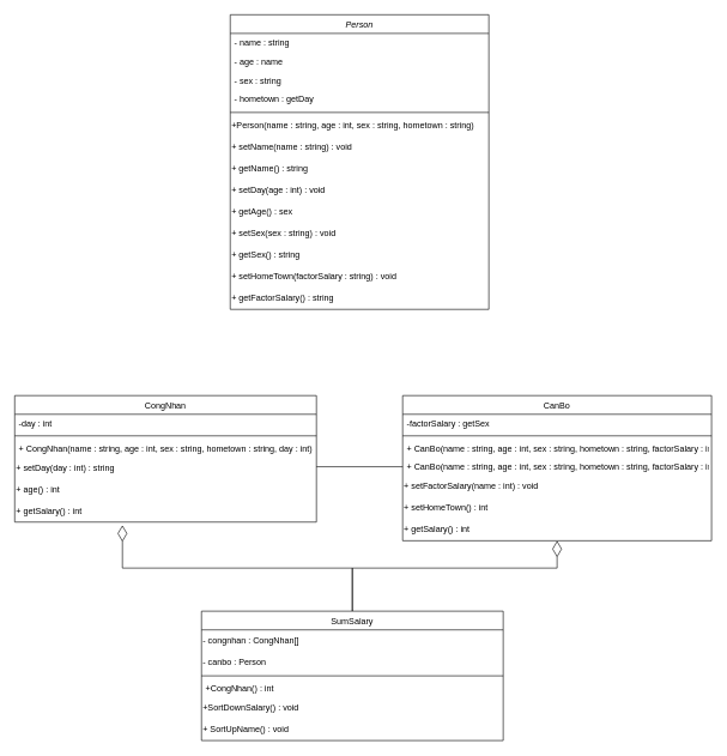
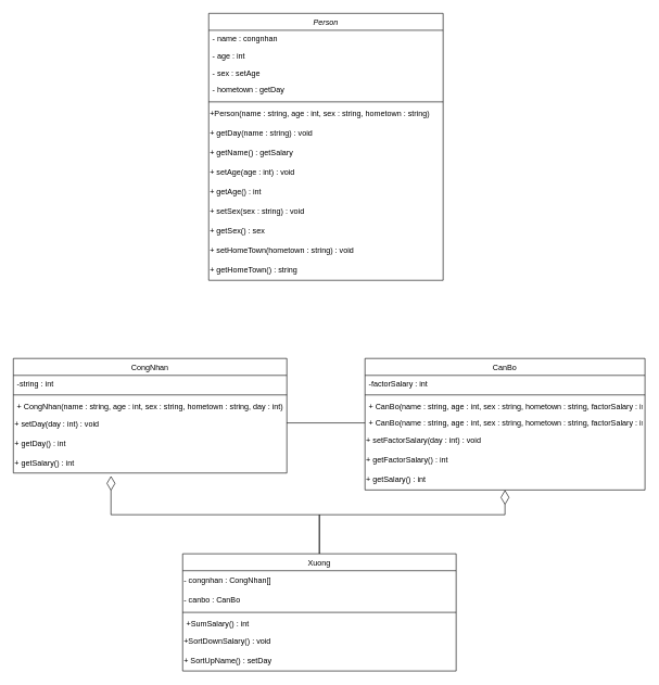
- <mxCell id="3" value="- name : string" style="text;align=left;verticalAlign=top;spacingLeft=4;spacingRight=4;overflow=hidden;rotatable=0;points=[[0,0.5],[1,0.5]];portConstraint=eastwest;" parent="2" vertex="1"><mxGeometry y="26" width="360" height="26" as="geometry" /></mxCell>
+ <mxCell id="3" value="- name : congnhan" style="text;align=left;verticalAlign=top;spacingLeft=4;spacingRight=4;overflow=hidden;rotatable=0;points=[[0,0.5],[1,0.5]];portConstraint=eastwest;" parent="2" vertex="1"><mxGeometry y="26" width="360" height="26" as="geometry" /></mxCell>
- <mxCell id="4" value="- age : name" style="text;align=left;verticalAlign=top;spacingLeft=4;spacingRight=4;overflow=hidden;rotatable=0;points=[[0,0.5],[1,0.5]];portConstraint=eastwest;rounded=0;shadow=0;html=0;" parent="2" vertex="1"><mxGeometry y="52" width="360" height="26" as="geometry" /></mxCell>
+ <mxCell id="4" value="- age : int" style="text;align=left;verticalAlign=top;spacingLeft=4;spacingRight=4;overflow=hidden;rotatable=0;points=[[0,0.5],[1,0.5]];portConstraint=eastwest;rounded=0;shadow=0;html=0;" parent="2" vertex="1"><mxGeometry y="52" width="360" height="26" as="geometry" /></mxCell>
- <mxCell id="5" value="- sex : string" style="text;align=left;verticalAlign=top;spacingLeft=4;spacingRight=4;overflow=hidden;rotatable=0;points=[[0,0.5],[1,0.5]];portConstraint=eastwest;rounded=0;shadow=0;html=0;" parent="2" vertex="1"><mxGeometry y="78" width="360" height="26" as="geometry" /></mxCell>
+ <mxCell id="5" value="- sex : setAge" style="text;align=left;verticalAlign=top;spacingLeft=4;spacingRight=4;overflow=hidden;rotatable=0;points=[[0,0.5],[1,0.5]];portConstraint=eastwest;rounded=0;shadow=0;html=0;" parent="2" vertex="1"><mxGeometry y="78" width="360" height="26" as="geometry" /></mxCell>
- <mxCell id="9" value="+ setName(name : string) : void" style="text;html=1;align=left;verticalAlign=middle;resizable=0;points=[];autosize=1;strokeColor=none;fillColor=none;" parent="2" vertex="1"><mxGeometry y="170" width="360" height="30" as="geometry" /></mxCell>
+ <mxCell id="9" value="+ getDay(name : string) : void" style="text;html=1;align=left;verticalAlign=middle;resizable=0;points=[];autosize=1;strokeColor=none;fillColor=none;" parent="2" vertex="1"><mxGeometry y="170" width="360" height="30" as="geometry" /></mxCell>
- <mxCell id="10" value="+ getName() : string" style="text;html=1;align=left;verticalAlign=middle;resizable=0;points=[];autosize=1;strokeColor=none;fillColor=none;" parent="2" vertex="1"><mxGeometry y="200" width="360" height="30" as="geometry" /></mxCell>
+ <mxCell id="10" value="+ getName() : getSalary" style="text;html=1;align=left;verticalAlign=middle;resizable=0;points=[];autosize=1;strokeColor=none;fillColor=none;" parent="2" vertex="1"><mxGeometry y="200" width="360" height="30" as="geometry" /></mxCell>
- <mxCell id="11" value="+ setDay(age : int) : void" style="text;html=1;align=left;verticalAlign=middle;resizable=0;points=[];autosize=1;strokeColor=none;fillColor=none;" parent="2" vertex="1"><mxGeometry y="230" width="360" height="30" as="geometry" /></mxCell>
+ <mxCell id="11" value="+ setAge(age : int) : void" style="text;html=1;align=left;verticalAlign=middle;resizable=0;points=[];autosize=1;strokeColor=none;fillColor=none;" parent="2" vertex="1"><mxGeometry y="230" width="360" height="30" as="geometry" /></mxCell>
- <mxCell id="12" value="+ getAge() : sex" style="text;html=1;align=left;verticalAlign=middle;resizable=0;points=[];autosize=1;strokeColor=none;fillColor=none;" parent="2" vertex="1"><mxGeometry y="260" width="360" height="30" as="geometry" /></mxCell>
+ <mxCell id="12" value="+ getAge() : int" style="text;html=1;align=left;verticalAlign=middle;resizable=0;points=[];autosize=1;strokeColor=none;fillColor=none;" parent="2" vertex="1"><mxGeometry y="260" width="360" height="30" as="geometry" /></mxCell>
- <mxCell id="14" value="+ getSex() : string" style="text;html=1;align=left;verticalAlign=middle;resizable=0;points=[];autosize=1;strokeColor=none;fillColor=none;" parent="2" vertex="1"><mxGeometry y="320" width="360" height="30" as="geometry" /></mxCell>
+ <mxCell id="14" value="+ getSex() : sex" style="text;html=1;align=left;verticalAlign=middle;resizable=0;points=[];autosize=1;strokeColor=none;fillColor=none;" parent="2" vertex="1"><mxGeometry y="320" width="360" height="30" as="geometry" /></mxCell>
- <mxCell id="15" value="+ setHomeTown(factorSalary : string) : void" style="text;html=1;align=left;verticalAlign=middle;resizable=0;points=[];autosize=1;strokeColor=none;fillColor=none;" parent="2" vertex="1"><mxGeometry y="350" width="360" height="30" as="geometry" /></mxCell>
+ <mxCell id="15" value="+ setHomeTown(hometown : string) : void" style="text;html=1;align=left;verticalAlign=middle;resizable=0;points=[];autosize=1;strokeColor=none;fillColor=none;" parent="2" vertex="1"><mxGeometry y="350" width="360" height="30" as="geometry" /></mxCell>
- <mxCell id="16" value="+ getFactorSalary() : string" style="text;html=1;align=left;verticalAlign=middle;resizable=0;points=[];autosize=1;strokeColor=none;fillColor=none;" parent="2" vertex="1"><mxGeometry y="380" width="360" height="30" as="geometry" /></mxCell>
+ <mxCell id="16" value="+ getHomeTown() : string" style="text;html=1;align=left;verticalAlign=middle;resizable=0;points=[];autosize=1;strokeColor=none;fillColor=none;" parent="2" vertex="1"><mxGeometry y="380" width="360" height="30" as="geometry" /></mxCell>
- <mxCell id="18" value="-day : int" style="text;align=left;verticalAlign=top;spacingLeft=4;spacingRight=4;overflow=hidden;rotatable=0;points=[[0,0.5],[1,0.5]];portConstraint=eastwest;" parent="17" vertex="1"><mxGeometry y="26" width="420" height="26" as="geometry" /></mxCell>
+ <mxCell id="18" value="-string : int" style="text;align=left;verticalAlign=top;spacingLeft=4;spacingRight=4;overflow=hidden;rotatable=0;points=[[0,0.5],[1,0.5]];portConstraint=eastwest;" parent="17" vertex="1"><mxGeometry y="26" width="420" height="26" as="geometry" /></mxCell>
- <mxCell id="25" value="-factorSalary : getSex" style="text;align=left;verticalAlign=top;spacingLeft=4;spacingRight=4;overflow=hidden;rotatable=0;points=[[0,0.5],[1,0.5]];portConstraint=eastwest;" parent="24" vertex="1"><mxGeometry y="26" width="430" height="26" as="geometry" /></mxCell>
+ <mxCell id="25" value="-factorSalary : int" style="text;align=left;verticalAlign=top;spacingLeft=4;spacingRight=4;overflow=hidden;rotatable=0;points=[[0,0.5],[1,0.5]];portConstraint=eastwest;" parent="24" vertex="1"><mxGeometry y="26" width="430" height="26" as="geometry" /></mxCell>
- <mxCell id="21" value="+ setDay(day : int) : string" style="text;html=1;align=left;verticalAlign=middle;resizable=0;points=[];autosize=1;strokeColor=none;fillColor=none;" parent="17" vertex="1"><mxGeometry y="86" width="420" height="30" as="geometry" /></mxCell>
+ <mxCell id="21" value="+ setDay(day : int) : void" style="text;html=1;align=left;verticalAlign=middle;resizable=0;points=[];autosize=1;strokeColor=none;fillColor=none;" parent="17" vertex="1"><mxGeometry y="86" width="420" height="30" as="geometry" /></mxCell>
- <mxCell id="29" value="+ setFactorSalary(name : int) : void" style="text;html=1;align=left;verticalAlign=middle;resizable=0;points=[];autosize=1;strokeColor=none;fillColor=none;" parent="24" vertex="1"><mxGeometry y="112" width="430" height="30" as="geometry" /></mxCell>
+ <mxCell id="29" value="+ setFactorSalary(day : int) : void" style="text;html=1;align=left;verticalAlign=middle;resizable=0;points=[];autosize=1;strokeColor=none;fillColor=none;" parent="24" vertex="1"><mxGeometry y="112" width="430" height="30" as="geometry" /></mxCell>
- <mxCell id="22" value="+ age() : int" style="text;html=1;align=left;verticalAlign=middle;resizable=0;points=[];autosize=1;strokeColor=none;fillColor=none;" parent="17" vertex="1"><mxGeometry y="116" width="420" height="30" as="geometry" /></mxCell>
+ <mxCell id="22" value="+ getDay() : int" style="text;html=1;align=left;verticalAlign=middle;resizable=0;points=[];autosize=1;strokeColor=none;fillColor=none;" parent="17" vertex="1"><mxGeometry y="116" width="420" height="30" as="geometry" /></mxCell>
- <mxCell id="30" value="+ setHomeTown() : int" style="text;html=1;align=left;verticalAlign=middle;resizable=0;points=[];autosize=1;strokeColor=none;fillColor=none;" parent="24" vertex="1"><mxGeometry y="142" width="430" height="30" as="geometry" /></mxCell>
+ <mxCell id="30" value="+ getFactorSalary() : int" style="text;html=1;align=left;verticalAlign=middle;resizable=0;points=[];autosize=1;strokeColor=none;fillColor=none;" parent="24" vertex="1"><mxGeometry y="142" width="430" height="30" as="geometry" /></mxCell>
- <mxCell id="34" value="SumSalary" style="swimlane;fontStyle=0;align=center;verticalAlign=top;childLayout=stackLayout;horizontal=1;startSize=26;horizontalStack=0;resizeParent=1;resizeLast=0;collapsible=1;marginBottom=0;rounded=0;shadow=0;strokeWidth=1;" parent="1" vertex="1"><mxGeometry x="280" y="850" width="420" height="180" as="geometry"><mxRectangle x="130" y="380" width="160" height="26" as="alternateBounds" /></mxGeometry></mxCell>
+ <mxCell id="34" value="Xuong" style="swimlane;fontStyle=0;align=center;verticalAlign=top;childLayout=stackLayout;horizontal=1;startSize=26;horizontalStack=0;resizeParent=1;resizeLast=0;collapsible=1;marginBottom=0;rounded=0;shadow=0;strokeWidth=1;" parent="1" vertex="1"><mxGeometry x="280" y="850" width="420" height="180" as="geometry"><mxRectangle x="130" y="380" width="160" height="26" as="alternateBounds" /></mxGeometry></mxCell>
- <mxCell id="36" value="- canbo : Person" style="text;html=1;align=left;verticalAlign=middle;resizable=0;points=[];autosize=1;strokeColor=none;fillColor=none;" parent="34" vertex="1"><mxGeometry y="56" width="420" height="30" as="geometry" /></mxCell>
+ <mxCell id="36" value="- canbo : CanBo" style="text;html=1;align=left;verticalAlign=middle;resizable=0;points=[];autosize=1;strokeColor=none;fillColor=none;" parent="34" vertex="1"><mxGeometry y="56" width="420" height="30" as="geometry" /></mxCell>
- <mxCell id="38" value="+CongNhan() : int" style="text;align=left;verticalAlign=top;spacingLeft=4;spacingRight=4;overflow=hidden;rotatable=0;points=[[0,0.5],[1,0.5]];portConstraint=eastwest;" parent="34" vertex="1"><mxGeometry y="94" width="420" height="26" as="geometry" /></mxCell>
+ <mxCell id="38" value="+SumSalary() : int" style="text;align=left;verticalAlign=top;spacingLeft=4;spacingRight=4;overflow=hidden;rotatable=0;points=[[0,0.5],[1,0.5]];portConstraint=eastwest;" parent="34" vertex="1"><mxGeometry y="94" width="420" height="26" as="geometry" /></mxCell>
- <mxCell id="40" value="+ SortUpName() : void" style="text;html=1;align=left;verticalAlign=middle;resizable=0;points=[];autosize=1;strokeColor=none;fillColor=none;" parent="34" vertex="1"><mxGeometry y="150" width="420" height="30" as="geometry" /></mxCell>
+ <mxCell id="40" value="+ SortUpName() : setDay" style="text;html=1;align=left;verticalAlign=middle;resizable=0;points=[];autosize=1;strokeColor=none;fillColor=none;" parent="34" vertex="1"><mxGeometry y="150" width="420" height="30" as="geometry" /></mxCell>
